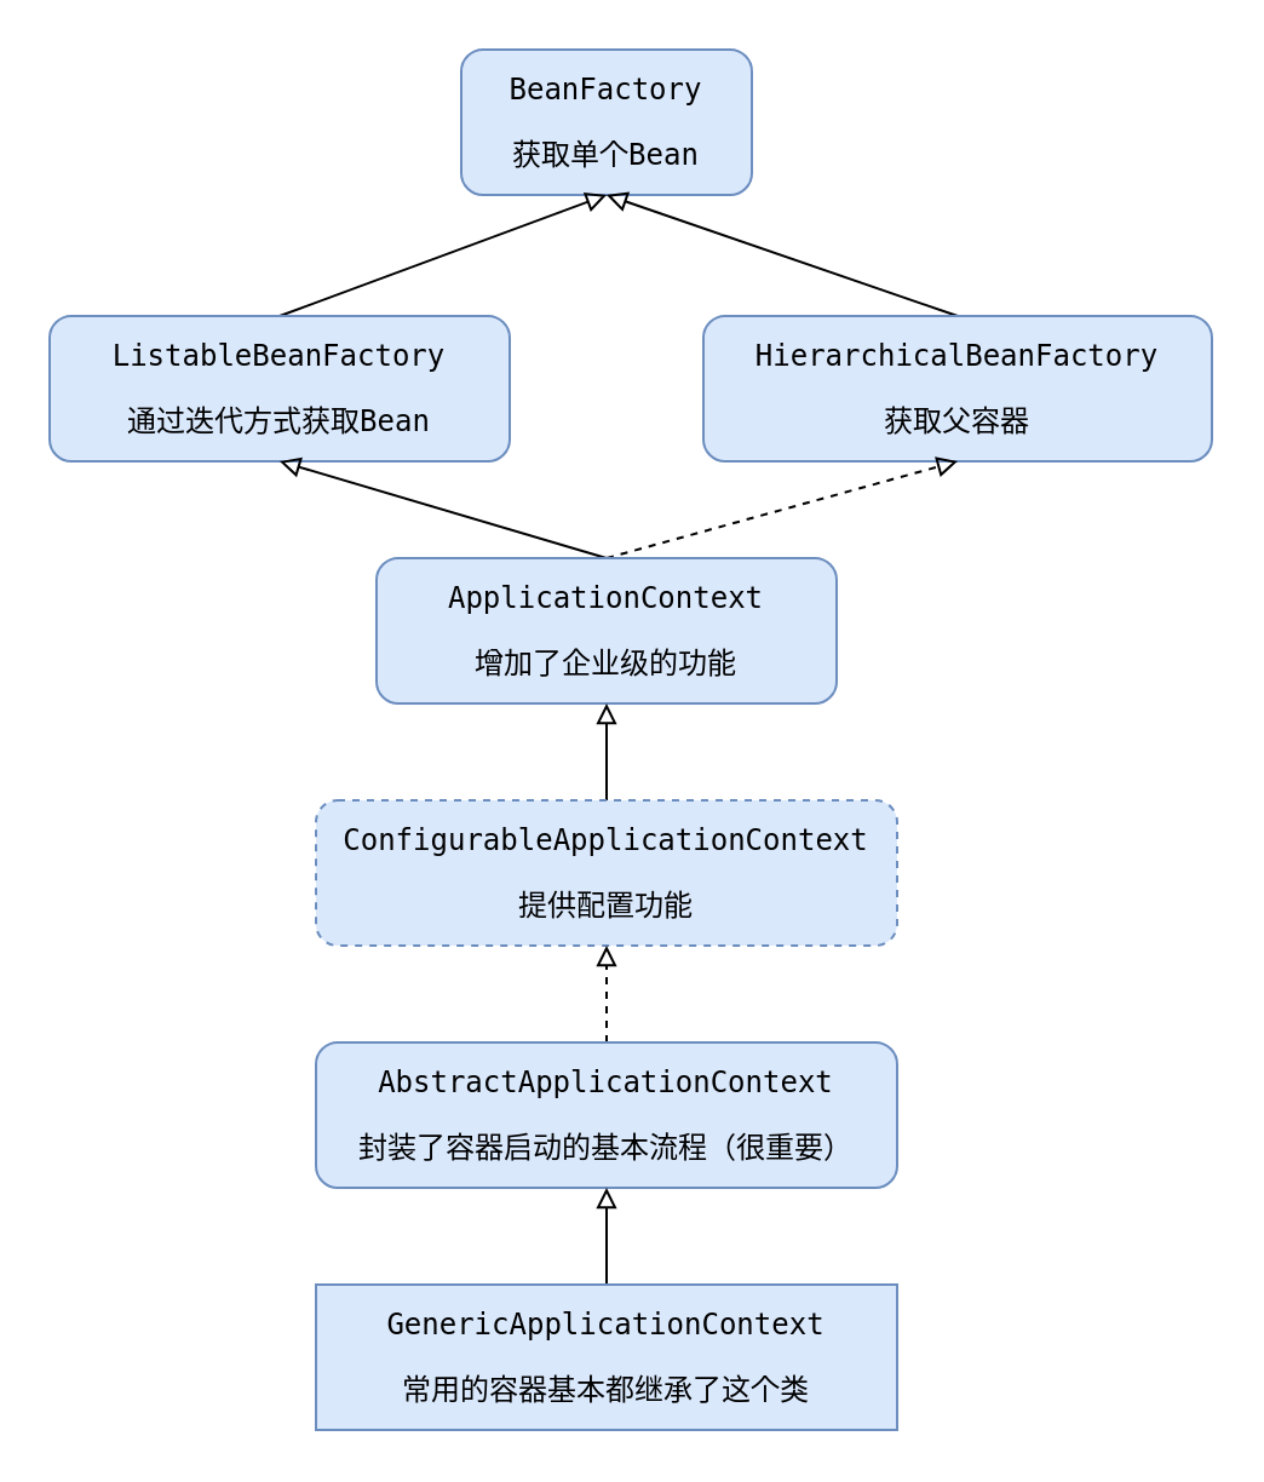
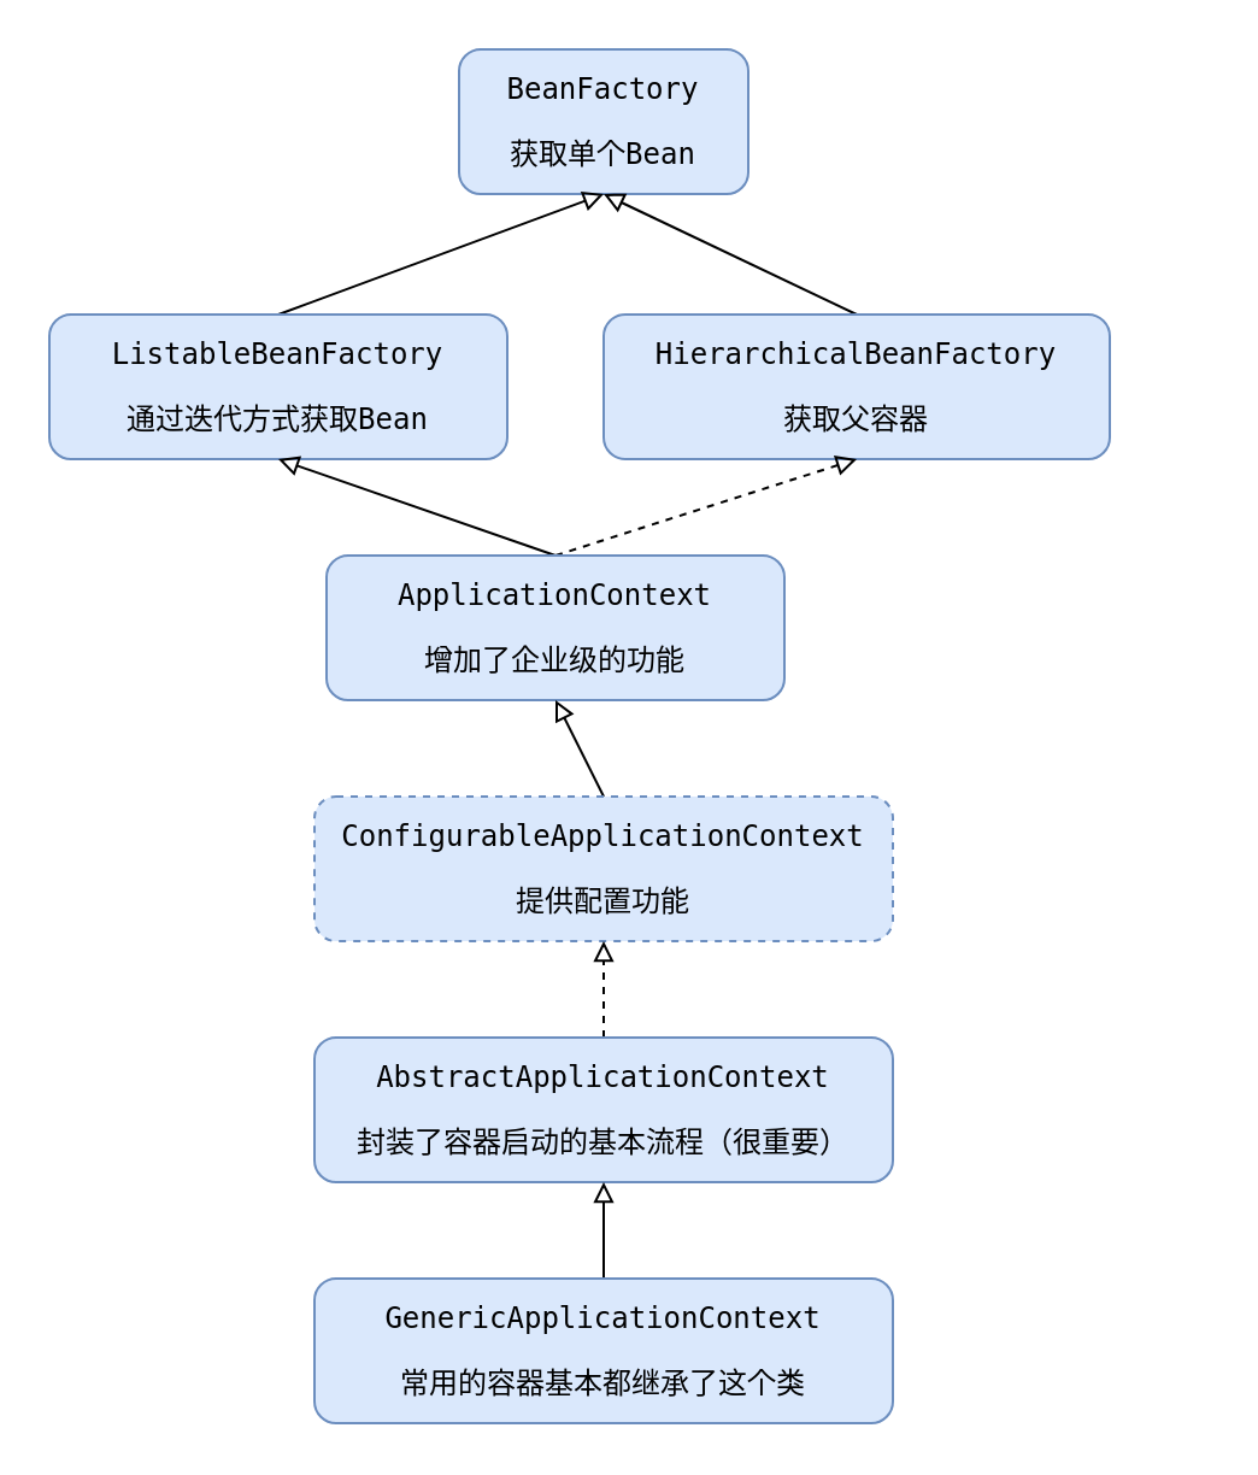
- <mxCell id="6" value="&lt;pre&gt;&lt;pre&gt;HierarchicalBeanFactory&lt;/pre&gt;&lt;pre&gt;获取父容器&lt;/pre&gt;&lt;/pre&gt;" style="rounded=1;whiteSpace=wrap;html=1;fillColor=#dae8fc;strokeColor=#6c8ebf;" parent="1" vertex="1"><mxGeometry x="290" y="130" width="210" height="60" as="geometry" /></mxCell>
+ <mxCell id="6" value="&lt;pre&gt;&lt;pre&gt;HierarchicalBeanFactory&lt;/pre&gt;&lt;pre&gt;获取父容器&lt;/pre&gt;&lt;/pre&gt;" style="rounded=1;whiteSpace=wrap;html=1;fillColor=#dae8fc;strokeColor=#6c8ebf;" parent="1" vertex="1"><mxGeometry x="250" y="130" width="210" height="60" as="geometry" /></mxCell>
- <mxCell id="9" value="&lt;pre&gt;&lt;pre&gt;ApplicationContext&lt;/pre&gt;&lt;pre&gt;增加了企业级的功能&lt;/pre&gt;&lt;/pre&gt;" style="rounded=1;whiteSpace=wrap;html=1;fillColor=#dae8fc;strokeColor=#6c8ebf;" parent="1" vertex="1"><mxGeometry x="155" y="230" width="190" height="60" as="geometry" /></mxCell>
+ <mxCell id="9" value="&lt;pre&gt;&lt;pre&gt;ApplicationContext&lt;/pre&gt;&lt;pre&gt;增加了企业级的功能&lt;/pre&gt;&lt;/pre&gt;" style="rounded=1;whiteSpace=wrap;html=1;fillColor=#dae8fc;strokeColor=#6c8ebf;" parent="1" vertex="1"><mxGeometry x="135" y="230" width="190" height="60" as="geometry" /></mxCell>
- <mxCell id="15" value="&lt;pre&gt;&lt;pre&gt;&lt;pre&gt;&lt;pre&gt;&lt;pre&gt;GenericApplicationContext&lt;/pre&gt;&lt;pre&gt;常用的容器基本都继承了这个类&lt;/pre&gt;&lt;/pre&gt;&lt;/pre&gt;&lt;/pre&gt;&lt;/pre&gt;" style="whiteSpace=wrap;html=1;fillColor=#dae8fc;strokeColor=#6c8ebf;rounded=0;" parent="1" vertex="1"><mxGeometry x="130" y="530" width="240" height="60" as="geometry" /></mxCell>
+ <mxCell id="15" value="&lt;pre&gt;&lt;pre&gt;&lt;pre&gt;&lt;pre&gt;&lt;pre&gt;GenericApplicationContext&lt;/pre&gt;&lt;pre&gt;常用的容器基本都继承了这个类&lt;/pre&gt;&lt;/pre&gt;&lt;/pre&gt;&lt;/pre&gt;&lt;/pre&gt;" style="rounded=1;whiteSpace=wrap;html=1;fillColor=#dae8fc;strokeColor=#6c8ebf;" parent="1" vertex="1"><mxGeometry x="130" y="530" width="240" height="60" as="geometry" /></mxCell>
